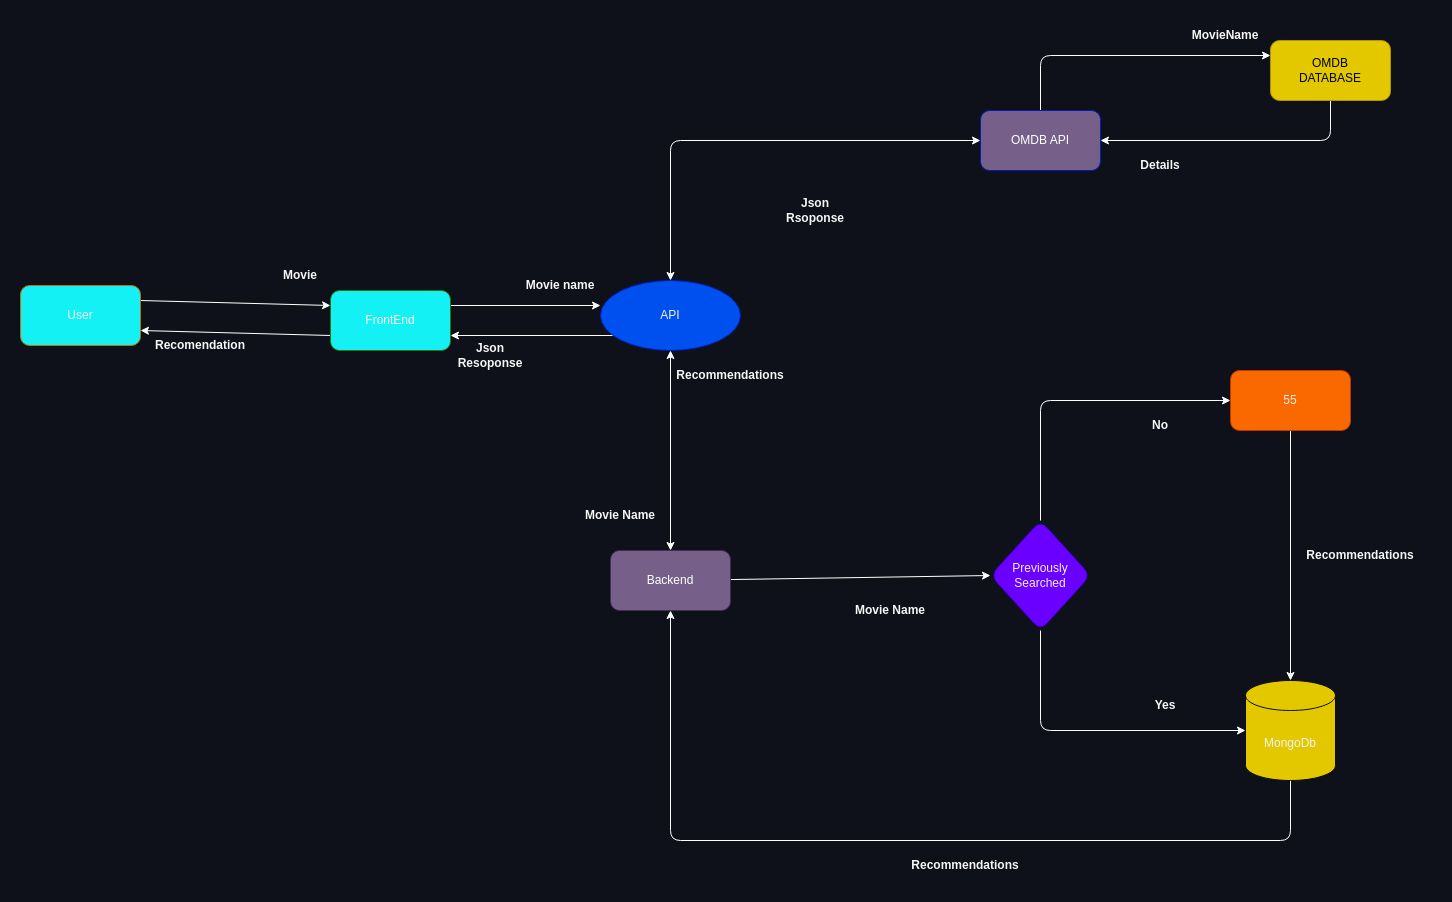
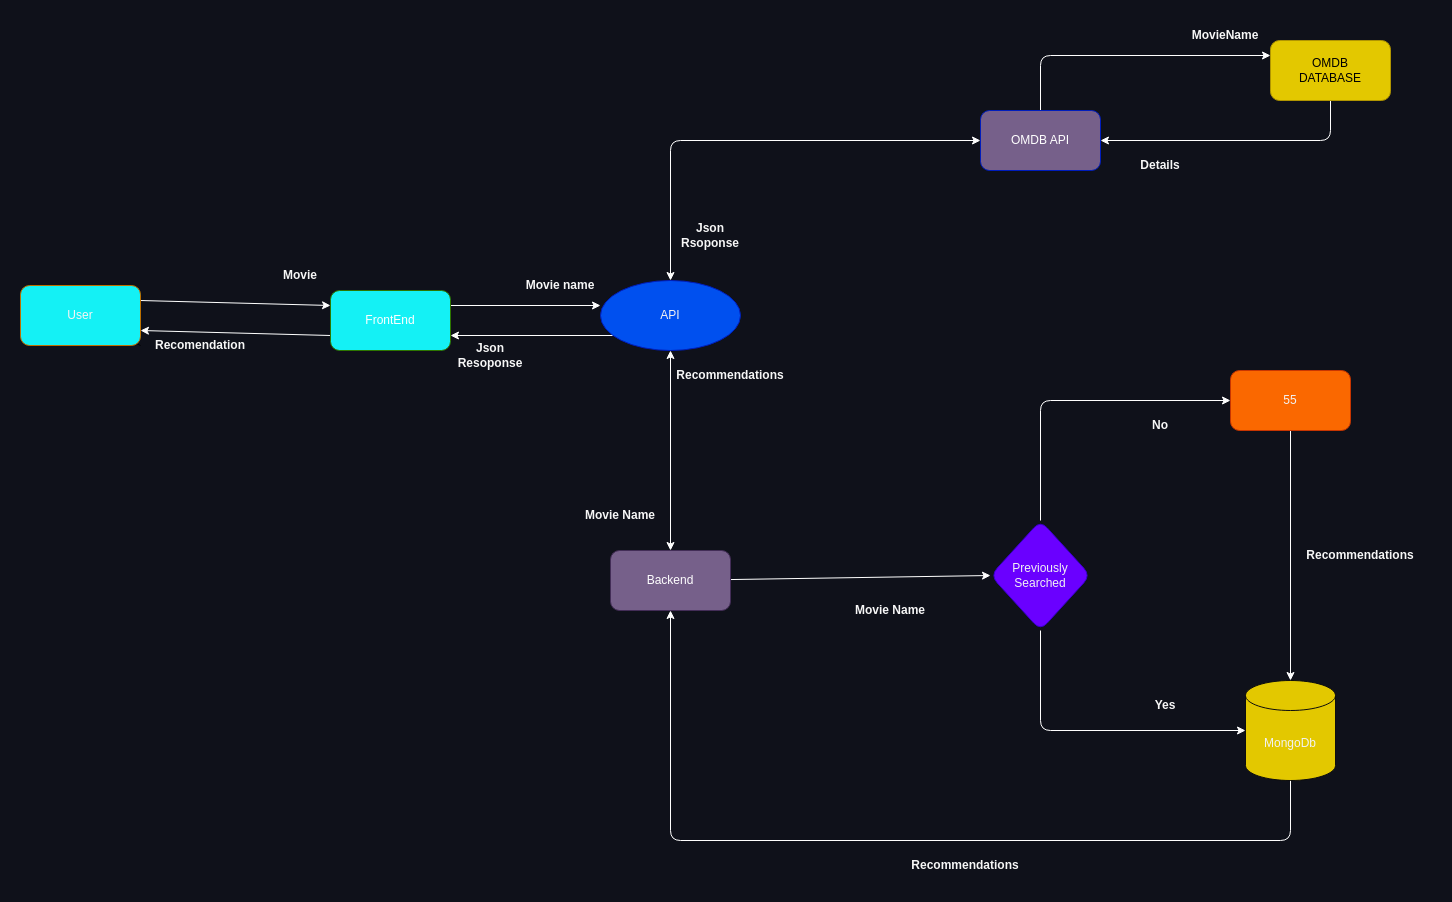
- <mxCell id="23" value="Json Rsoponse" style="text;html=1;strokeColor=none;fillColor=none;align=center;verticalAlign=middle;rounded=1;fontStyle=1;whiteSpace=wrap;fontColor=#f7f7f7;" vertex="1" parent="1"><mxGeometry x="785" y="195" width="60" height="30" as="geometry" /></mxCell>
+ <mxCell id="23" value="Json Rsoponse" style="text;html=1;strokeColor=none;fillColor=none;align=center;verticalAlign=middle;rounded=1;fontStyle=1;whiteSpace=wrap;fontColor=#f7f7f7;" vertex="1" parent="1"><mxGeometry x="680" y="220" width="60" height="30" as="geometry" /></mxCell>
